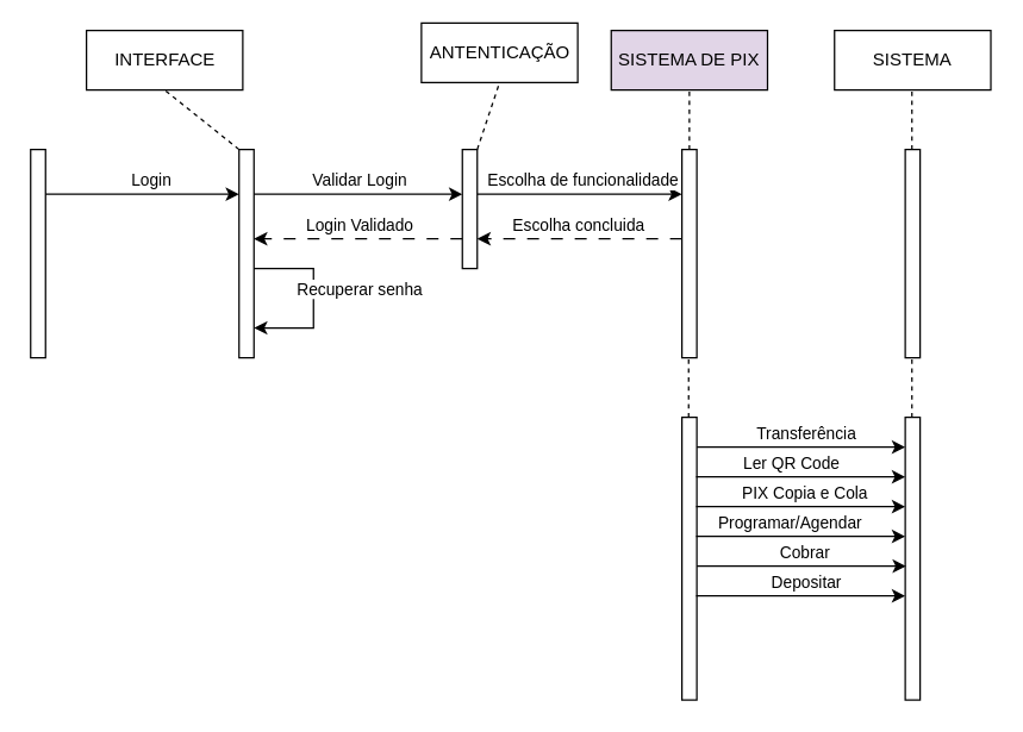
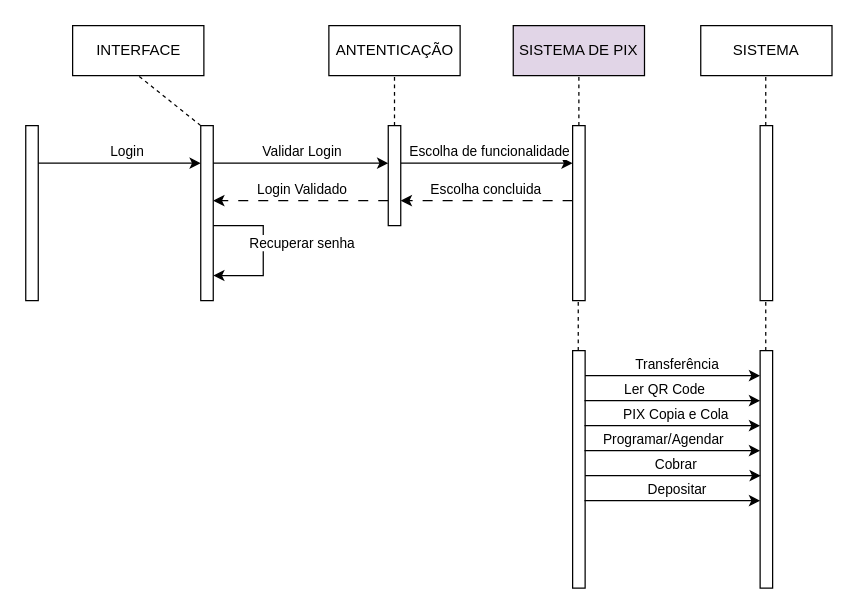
- <mxCell id="11" value="ANTENTICAÇÃO" style="rounded=0;whiteSpace=wrap;html=1;" vertex="1" parent="1"><mxGeometry x="282.5" y="15" width="105" height="40" as="geometry" /></mxCell>
+ <mxCell id="11" value="ANTENTICAÇÃO" style="rounded=0;whiteSpace=wrap;html=1;" vertex="1" parent="1"><mxGeometry x="262.5" y="20" width="105" height="40" as="geometry" /></mxCell>
